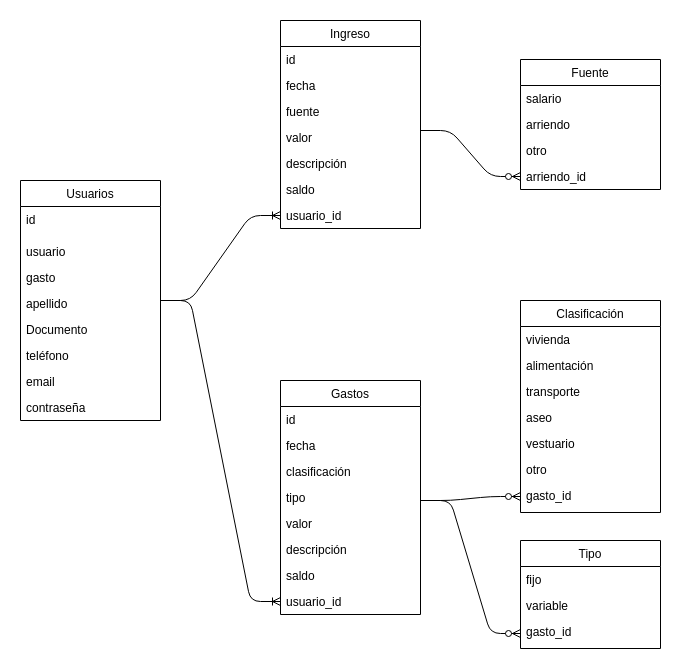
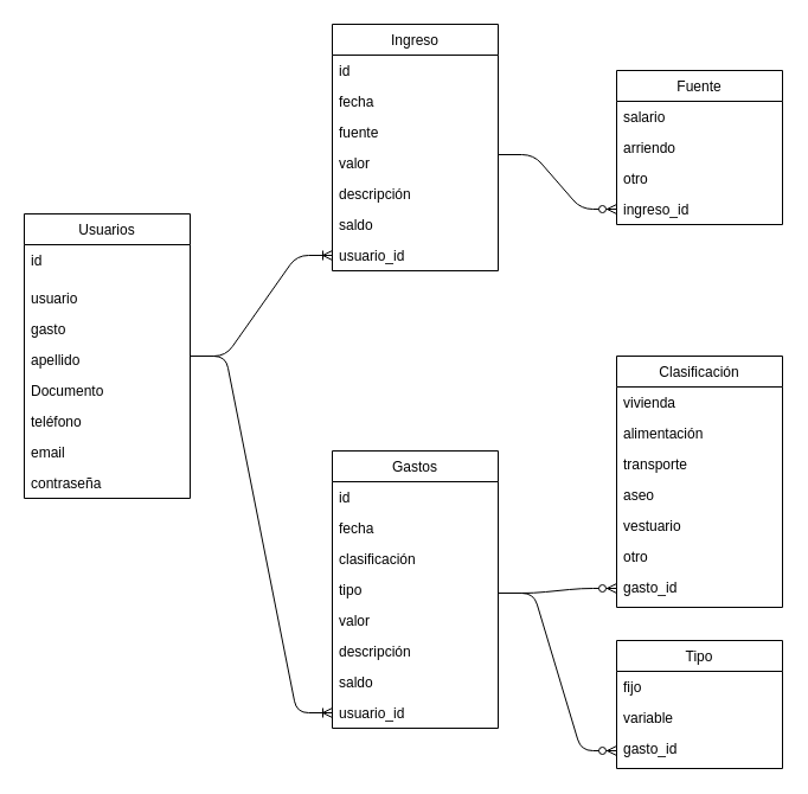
- <mxCell id="23" value="arriendo_id" style="text;strokeColor=none;fillColor=none;align=left;verticalAlign=top;spacingLeft=4;spacingRight=4;overflow=hidden;rotatable=0;points=[[0,0.5],[1,0.5]];portConstraint=eastwest;" vertex="1" parent="19"><mxGeometry y="104" width="140" height="26" as="geometry" /></mxCell>
+ <mxCell id="23" value="ingreso_id" style="text;strokeColor=none;fillColor=none;align=left;verticalAlign=top;spacingLeft=4;spacingRight=4;overflow=hidden;rotatable=0;points=[[0,0.5],[1,0.5]];portConstraint=eastwest;" vertex="1" parent="19"><mxGeometry y="104" width="140" height="26" as="geometry" /></mxCell>
